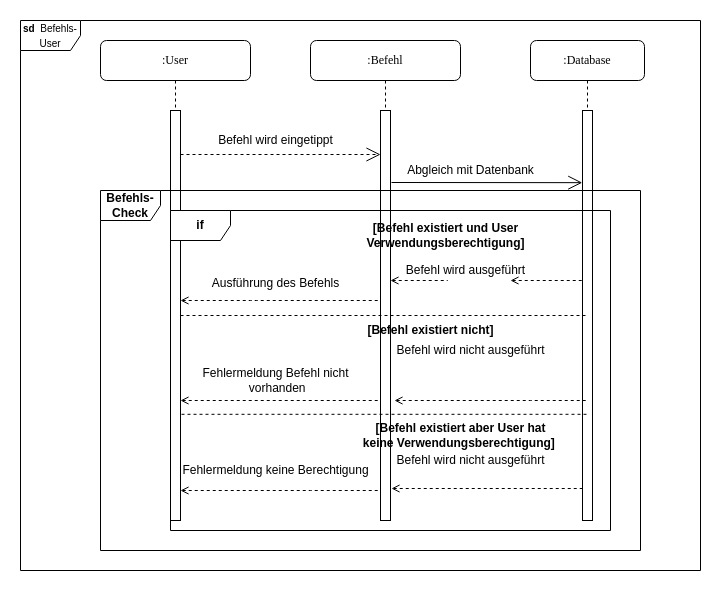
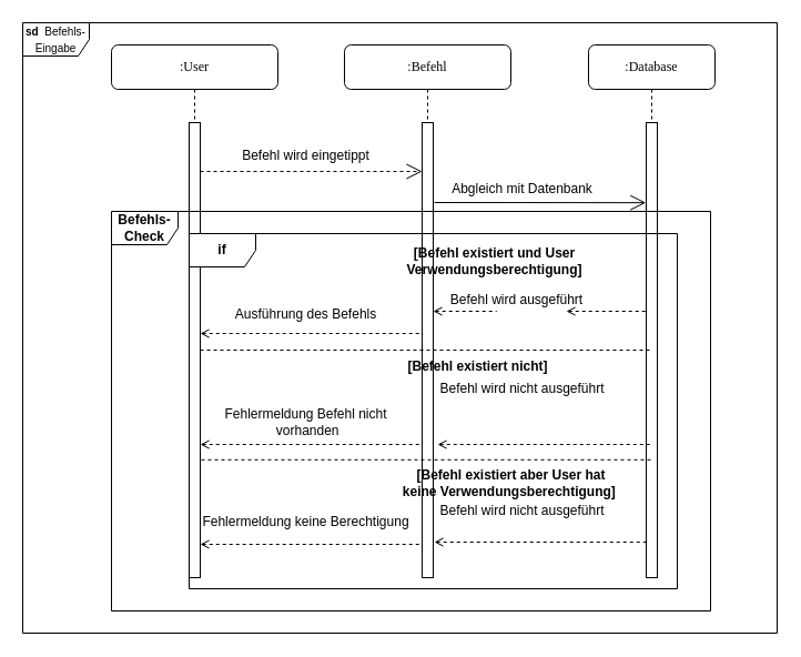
- <mxCell id="32" value="&lt;font style=&quot;font-size: 10px&quot;&gt;&lt;b&gt;sd &amp;nbsp;&lt;/b&gt;Befehls-&lt;br&gt;User&lt;/font&gt;" style="shape=umlFrame;whiteSpace=wrap;html=1;" parent="1" vertex="1"><mxGeometry x="20" y="20" width="680" height="550" as="geometry" /></mxCell>
+ <mxCell id="32" value="&lt;font style=&quot;font-size: 10px&quot;&gt;&lt;b&gt;sd &amp;nbsp;&lt;/b&gt;Befehls-&lt;br&gt;Eingabe&lt;/font&gt;" style="shape=umlFrame;whiteSpace=wrap;html=1;" parent="1" vertex="1"><mxGeometry x="20" y="20" width="680" height="550" as="geometry" /></mxCell>
